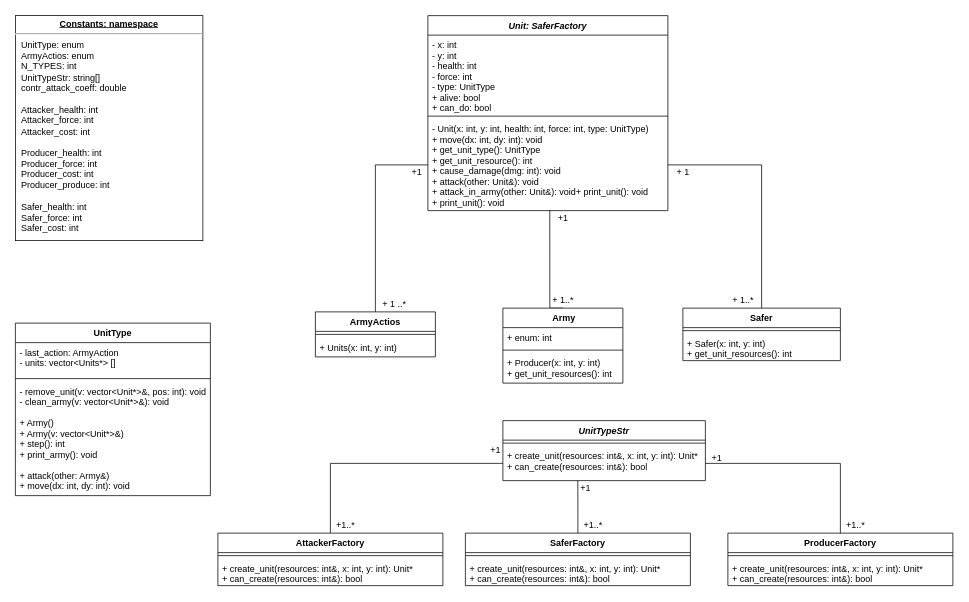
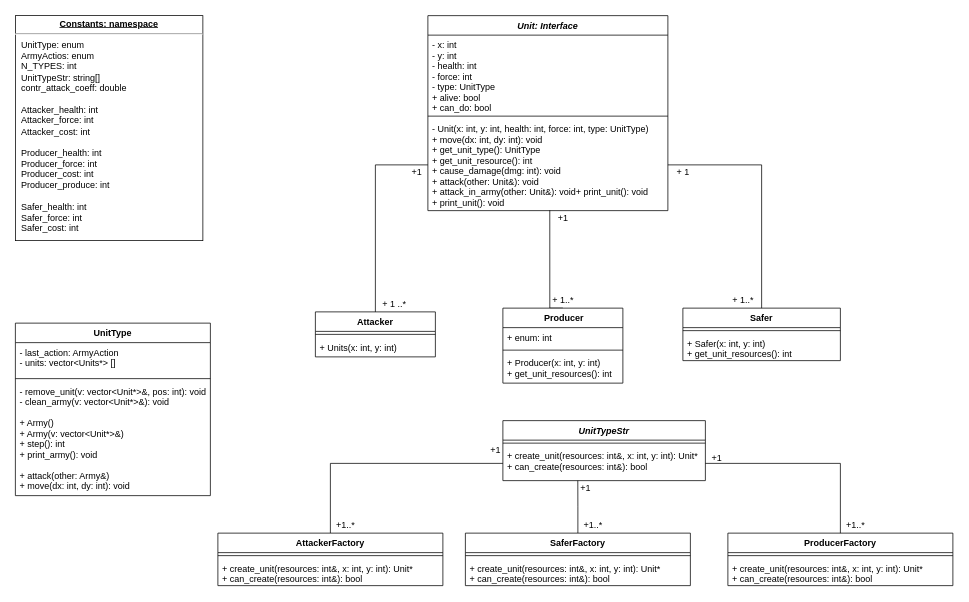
- <mxCell id="2" value="Unit: SaferFactory" style="swimlane;fontStyle=3;align=center;verticalAlign=top;childLayout=stackLayout;horizontal=1;startSize=26;horizontalStack=0;resizeParent=1;resizeParentMax=0;resizeLast=0;collapsible=1;marginBottom=0;" vertex="1" parent="1"><mxGeometry x="570" y="20" width="320" height="260" as="geometry" /></mxCell>
+ <mxCell id="2" value="Unit: Interface" style="swimlane;fontStyle=3;align=center;verticalAlign=top;childLayout=stackLayout;horizontal=1;startSize=26;horizontalStack=0;resizeParent=1;resizeParentMax=0;resizeLast=0;collapsible=1;marginBottom=0;" vertex="1" parent="1"><mxGeometry x="570" y="20" width="320" height="260" as="geometry" /></mxCell>
- <mxCell id="7" value=" Army" style="swimlane;fontStyle=1;align=center;verticalAlign=top;childLayout=stackLayout;horizontal=1;startSize=26;horizontalStack=0;resizeParent=1;resizeParentMax=0;resizeLast=0;collapsible=1;marginBottom=0;" vertex="1" parent="1"><mxGeometry x="670" y="410" width="160" height="100" as="geometry" /></mxCell>
+ <mxCell id="7" value=" Producer" style="swimlane;fontStyle=1;align=center;verticalAlign=top;childLayout=stackLayout;horizontal=1;startSize=26;horizontalStack=0;resizeParent=1;resizeParentMax=0;resizeLast=0;collapsible=1;marginBottom=0;" vertex="1" parent="1"><mxGeometry x="670" y="410" width="160" height="100" as="geometry" /></mxCell>
- <mxCell id="14" value="ArmyActios" style="swimlane;fontStyle=1;align=center;verticalAlign=top;childLayout=stackLayout;horizontal=1;startSize=26;horizontalStack=0;resizeParent=1;resizeParentMax=0;resizeLast=0;collapsible=1;marginBottom=0;" vertex="1" parent="1"><mxGeometry x="420" y="415" width="160" height="60" as="geometry" /></mxCell>
+ <mxCell id="14" value="Attacker" style="swimlane;fontStyle=1;align=center;verticalAlign=top;childLayout=stackLayout;horizontal=1;startSize=26;horizontalStack=0;resizeParent=1;resizeParentMax=0;resizeLast=0;collapsible=1;marginBottom=0;" vertex="1" parent="1"><mxGeometry x="420" y="415" width="160" height="60" as="geometry" /></mxCell>
